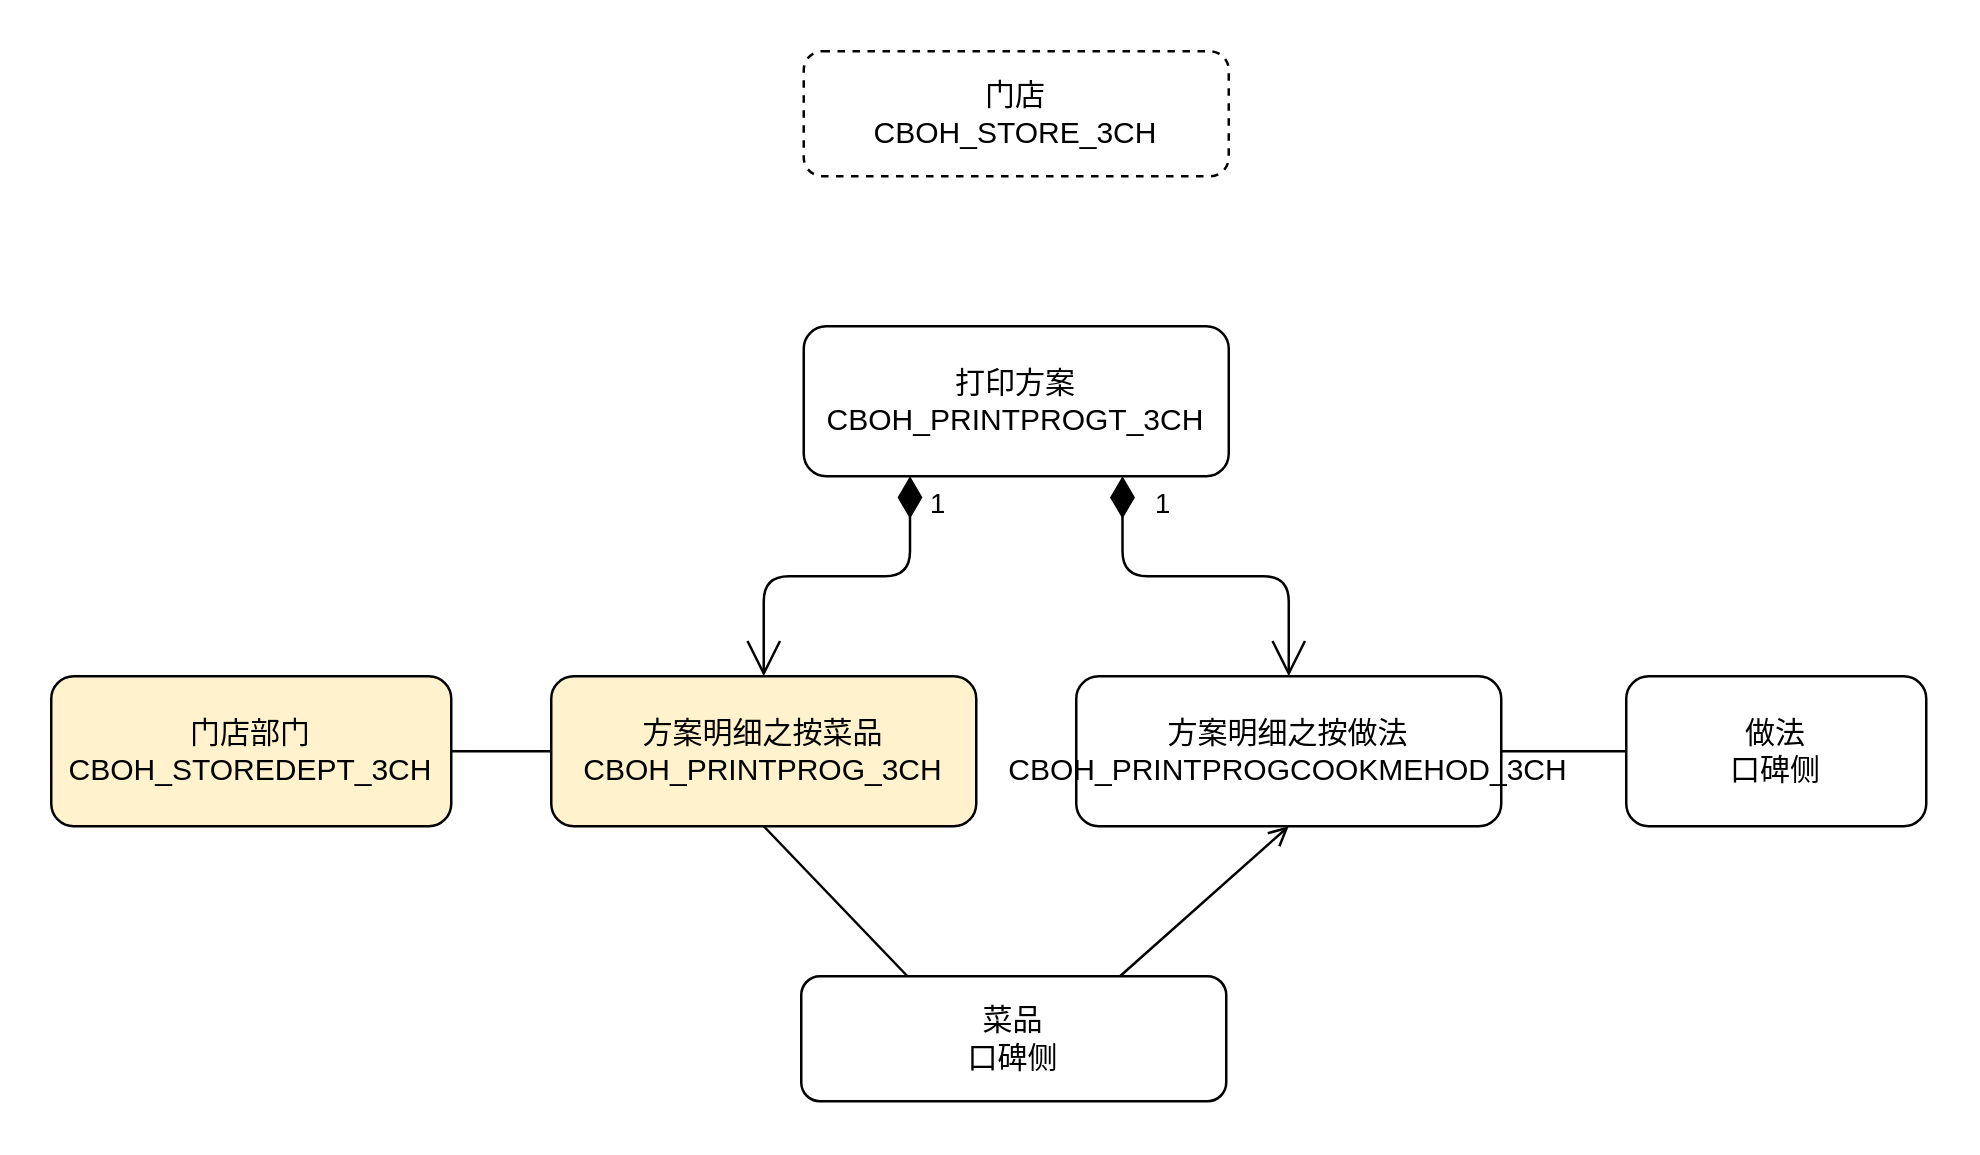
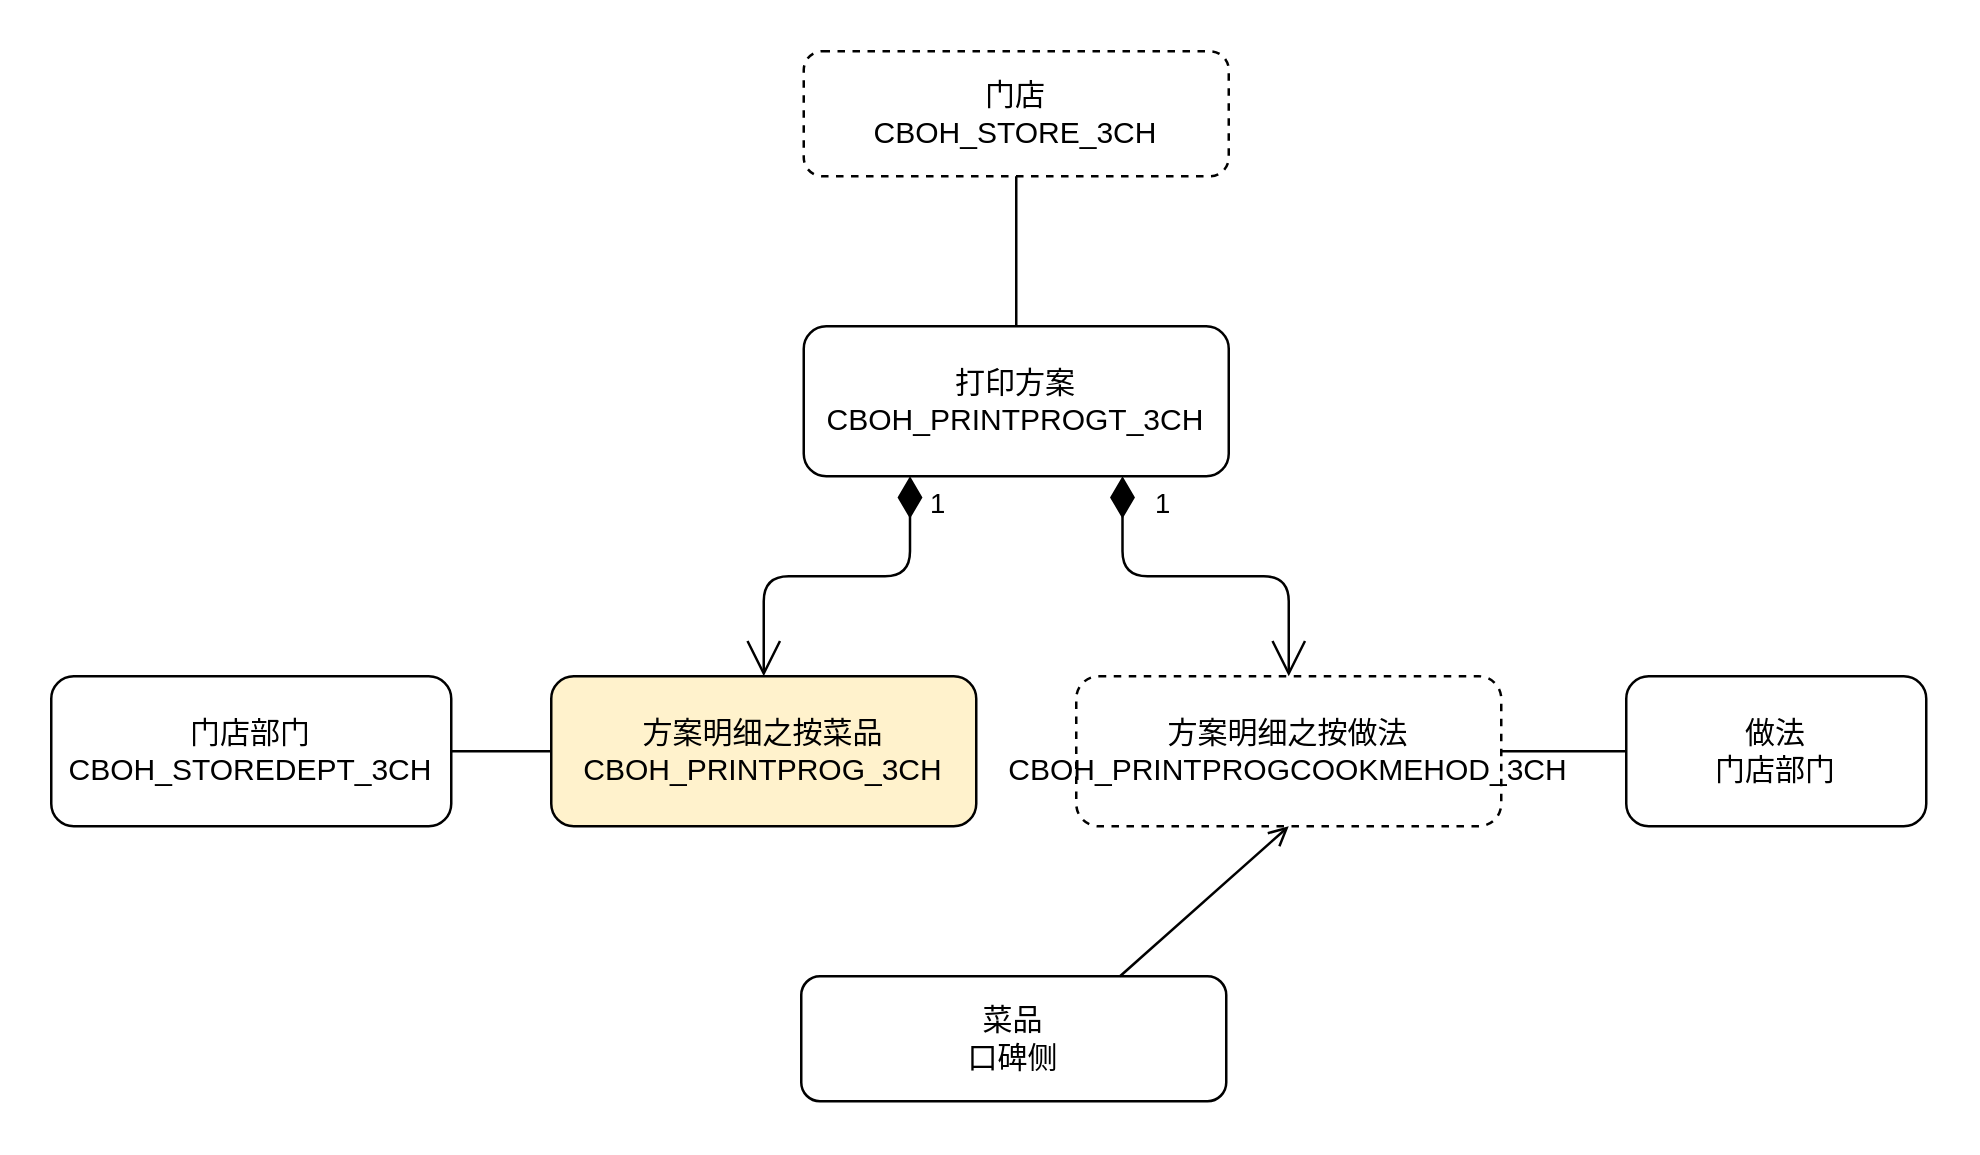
+ <mxCell id="9" value="" style="endArrow=none;html=1;entryX=0.5;entryY=0;entryDx=0;entryDy=0;exitX=0.5;exitY=1;exitDx=0;exitDy=0;" parent="1" source="8" target="2" edge="1"><mxGeometry width="50" height="50" relative="1" as="geometry"><mxPoint x="304" y="310" as="sourcePoint" /><mxPoint x="230" y="310" as="targetPoint" /><Array as="points" /></mxGeometry></mxCell>
- <mxCell id="6" value="门店部门&lt;br&gt;CBOH_STOREDEPT_3CH" style="rounded=1;whiteSpace=wrap;html=1;fillColor=#fff2cc;" parent="1" vertex="1"><mxGeometry x="20" y="270" width="160" height="60" as="geometry" /></mxCell>
+ <mxCell id="6" value="门店部门&lt;br&gt;CBOH_STOREDEPT_3CH" style="rounded=1;whiteSpace=wrap;html=1;" parent="1" vertex="1"><mxGeometry x="20" y="270" width="160" height="60" as="geometry" /></mxCell>
- <mxCell id="10" value="方案明细之按做法&lt;br&gt;CBOH_PRINTPROGCOOKMEHOD_3CH" style="rounded=1;whiteSpace=wrap;html=1;" parent="1" vertex="1"><mxGeometry x="430" y="270" width="170" height="60" as="geometry" /></mxCell>
+ <mxCell id="10" value="方案明细之按做法&lt;br&gt;CBOH_PRINTPROGCOOKMEHOD_3CH" style="rounded=1;whiteSpace=wrap;html=1;dashed=1;" parent="1" vertex="1"><mxGeometry x="430" y="270" width="170" height="60" as="geometry" /></mxCell>
- <mxCell id="12" value="做法&lt;br&gt;口碑侧" style="rounded=1;whiteSpace=wrap;html=1;" parent="1" vertex="1"><mxGeometry x="650" y="270" width="120" height="60" as="geometry" /></mxCell>
+ <mxCell id="12" value="做法&lt;br&gt;门店部门" style="rounded=1;whiteSpace=wrap;html=1;" parent="1" vertex="1"><mxGeometry x="650" y="270" width="120" height="60" as="geometry" /></mxCell>
- <mxCell id="5" value="" style="endArrow=none;html=1;entryX=0.5;entryY=1;entryDx=0;entryDy=0;exitX=0.25;exitY=0;exitDx=0;exitDy=0;" parent="1" source="4" target="3" edge="1"><mxGeometry width="50" height="50" relative="1" as="geometry"><mxPoint x="425" y="164.777" as="sourcePoint" /><mxPoint x="173" y="90" as="targetPoint" /></mxGeometry></mxCell>
